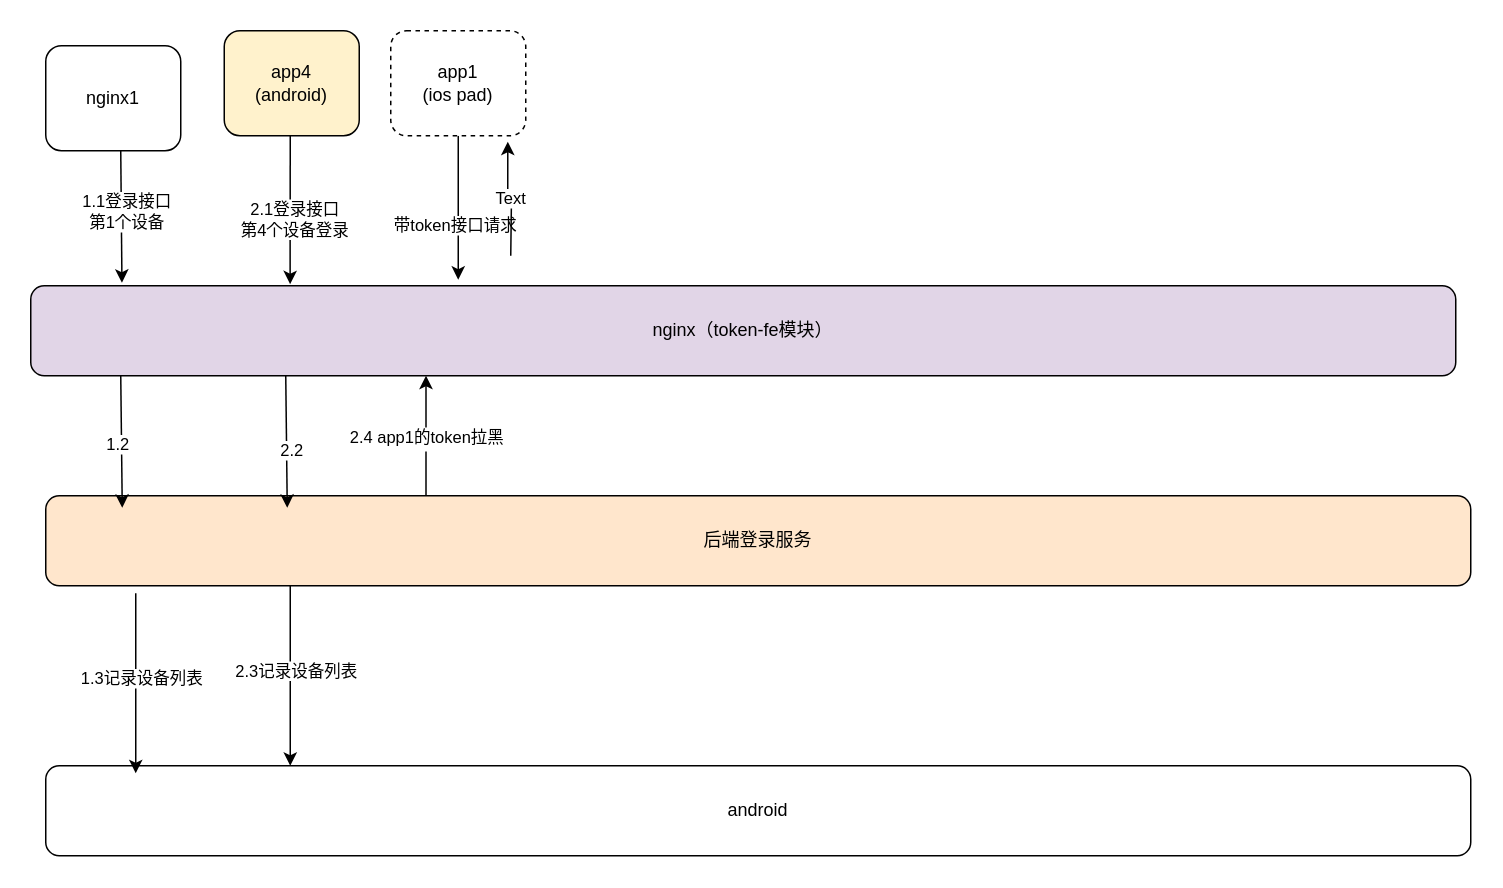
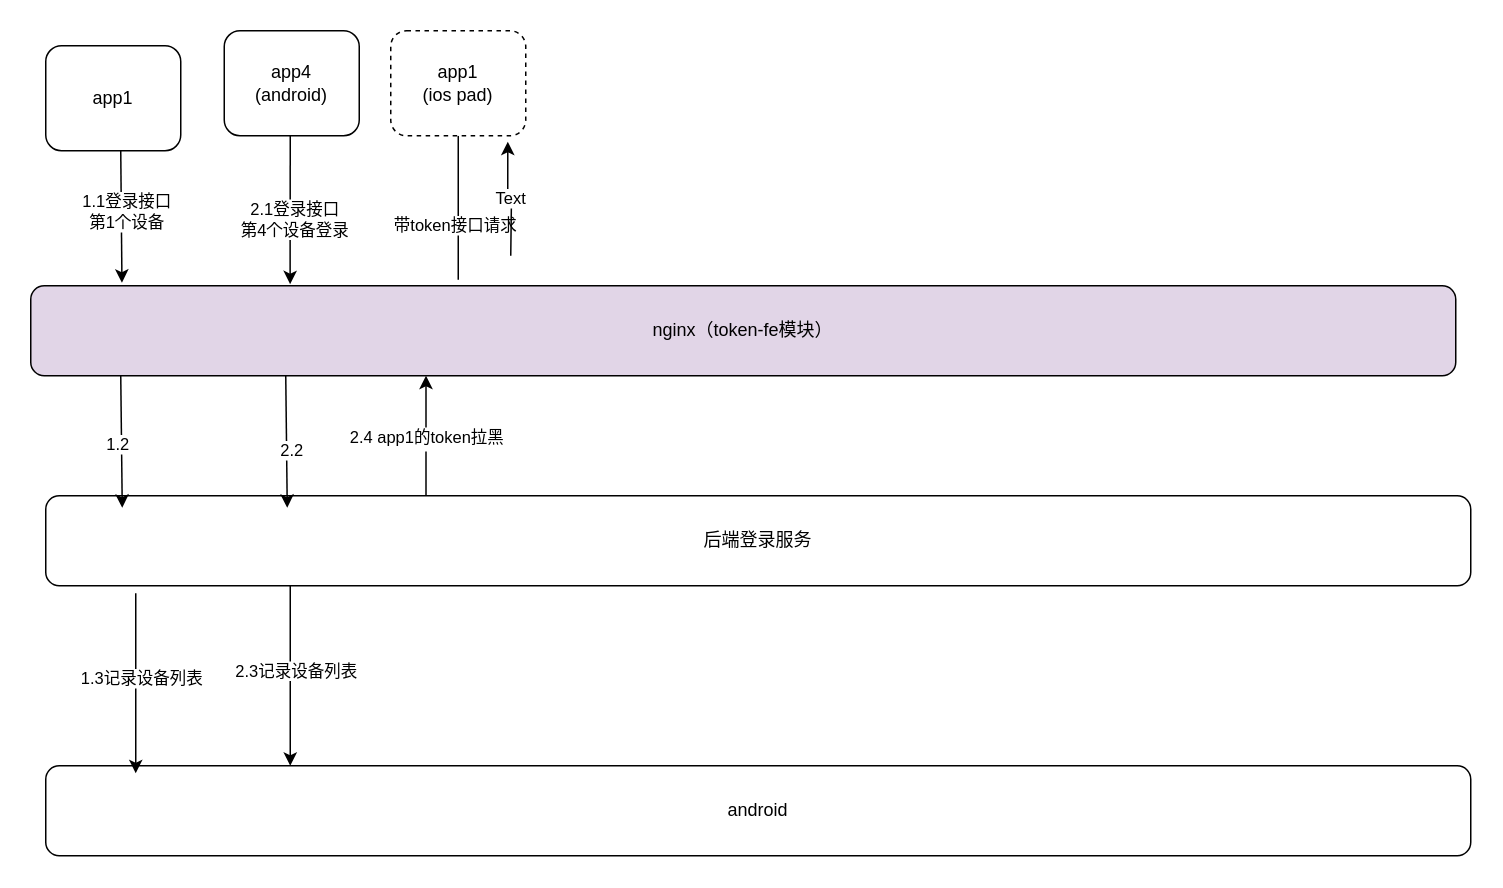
- <mxCell id="16" value="app4&lt;br&gt;(android)" style="rounded=1;whiteSpace=wrap;html=1;fillColor=#fff2cc;" vertex="1" parent="1"><mxGeometry x="149" y="20" width="90" height="70" as="geometry" /></mxCell>
+ <mxCell id="16" value="app4&lt;br&gt;(android)" style="rounded=1;whiteSpace=wrap;html=1;" vertex="1" parent="1"><mxGeometry x="149" y="20" width="90" height="70" as="geometry" /></mxCell>
- <mxCell id="2" value="nginx1" style="rounded=1;whiteSpace=wrap;html=1;" vertex="1" parent="1"><mxGeometry x="30" y="30" width="90" height="70" as="geometry" /></mxCell>
+ <mxCell id="2" value="app1" style="rounded=1;whiteSpace=wrap;html=1;" vertex="1" parent="1"><mxGeometry x="30" y="30" width="90" height="70" as="geometry" /></mxCell>
- <mxCell id="17" style="edgeStyle=orthogonalEdgeStyle;rounded=0;orthogonalLoop=1;jettySize=auto;html=1;exitX=0.5;exitY=1;exitDx=0;exitDy=0;entryX=0.3;entryY=-0.067;entryDx=0;entryDy=0;entryPerimeter=0;" edge="1" parent="1" source="19" target="3"><mxGeometry relative="1" as="geometry"><mxPoint x="305" y="170" as="targetPoint" /></mxGeometry></mxCell>
+ <mxCell id="17" style="edgeStyle=orthogonalEdgeStyle;rounded=0;orthogonalLoop=1;jettySize=auto;html=1;exitX=0.5;exitY=1;exitDx=0;exitDy=0;entryX=0.3;entryY=-0.067;entryDx=0;entryDy=0;entryPerimeter=0;endArrow=none;" edge="1" parent="1" source="19" target="3"><mxGeometry relative="1" as="geometry"><mxPoint x="305" y="170" as="targetPoint" /></mxGeometry></mxCell>
- <mxCell id="4" value="后端登录服务" style="rounded=1;whiteSpace=wrap;html=1;fillColor=#ffe6cc;" vertex="1" parent="1"><mxGeometry x="30" y="330" width="950" height="60" as="geometry" /></mxCell>
+ <mxCell id="4" value="后端登录服务" style="rounded=1;whiteSpace=wrap;html=1;" vertex="1" parent="1"><mxGeometry x="30" y="330" width="950" height="60" as="geometry" /></mxCell>
